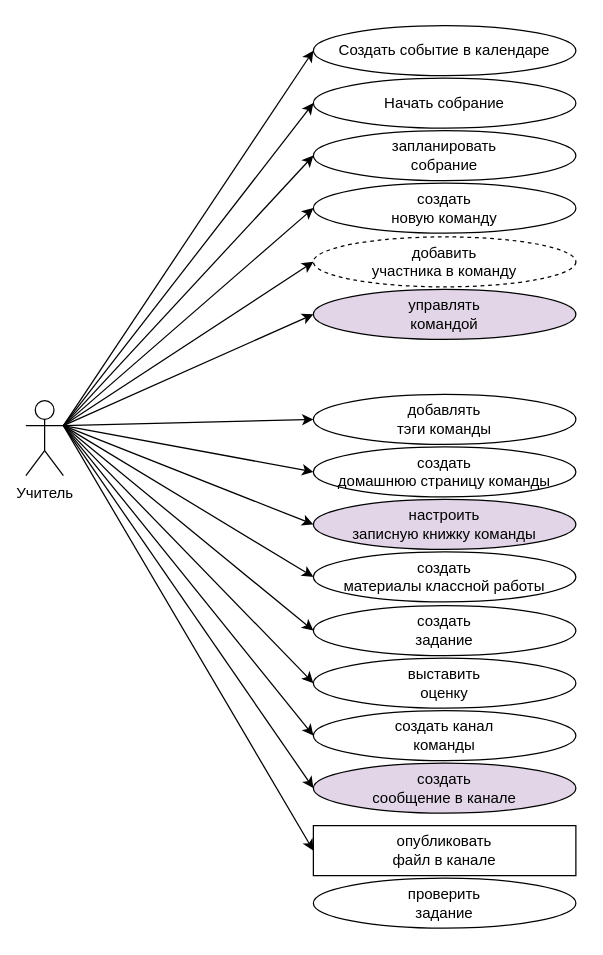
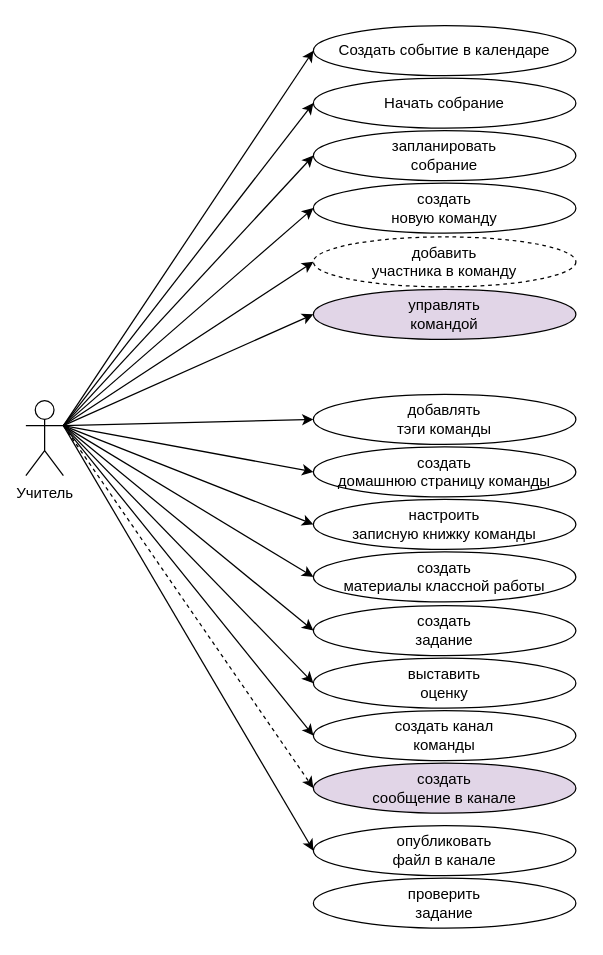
- <mxCell id="12" value="настроить&lt;br/&gt;записную книжку команды" style="ellipse;whiteSpace=wrap;html=1;fillColor=#e1d5e7;" vertex="1" parent="1"><mxGeometry x="250" y="399" width="210" height="40" as="geometry" /></mxCell>
+ <mxCell id="12" value="настроить&lt;br/&gt;записную книжку команды" style="ellipse;whiteSpace=wrap;html=1;" vertex="1" parent="1"><mxGeometry x="250" y="399" width="210" height="40" as="geometry" /></mxCell>
- <mxCell id="30" value="" style="endArrow=classic;html=1;rounded=0;entryX=0;entryY=0.5;entryDx=0;entryDy=0;exitX=1;exitY=0.333;exitDx=0;exitDy=0;exitPerimeter=0;" edge="1" parent="1" source="2" target="17"><mxGeometry width="50" height="50" relative="1" as="geometry"><mxPoint x="160" y="405" as="sourcePoint" /><mxPoint x="360" y="276" as="targetPoint" /></mxGeometry></mxCell>
+ <mxCell id="30" value="" style="endArrow=classic;html=1;rounded=0;entryX=0;entryY=0.5;entryDx=0;entryDy=0;exitX=1;exitY=0.333;exitDx=0;exitDy=0;exitPerimeter=0;dashed=1;" edge="1" parent="1" source="2" target="17"><mxGeometry width="50" height="50" relative="1" as="geometry"><mxPoint x="160" y="405" as="sourcePoint" /><mxPoint x="360" y="276" as="targetPoint" /></mxGeometry></mxCell>
- <mxCell id="31" value="опубликовать&lt;br/&gt;файл в канале" style="whiteSpace=wrap;html=1;rounded=0;" vertex="1" parent="1"><mxGeometry x="250" y="660" width="210" height="40" as="geometry" /></mxCell>
+ <mxCell id="31" value="опубликовать&lt;br/&gt;файл в канале" style="ellipse;whiteSpace=wrap;html=1;" vertex="1" parent="1"><mxGeometry x="250" y="660" width="210" height="40" as="geometry" /></mxCell>
